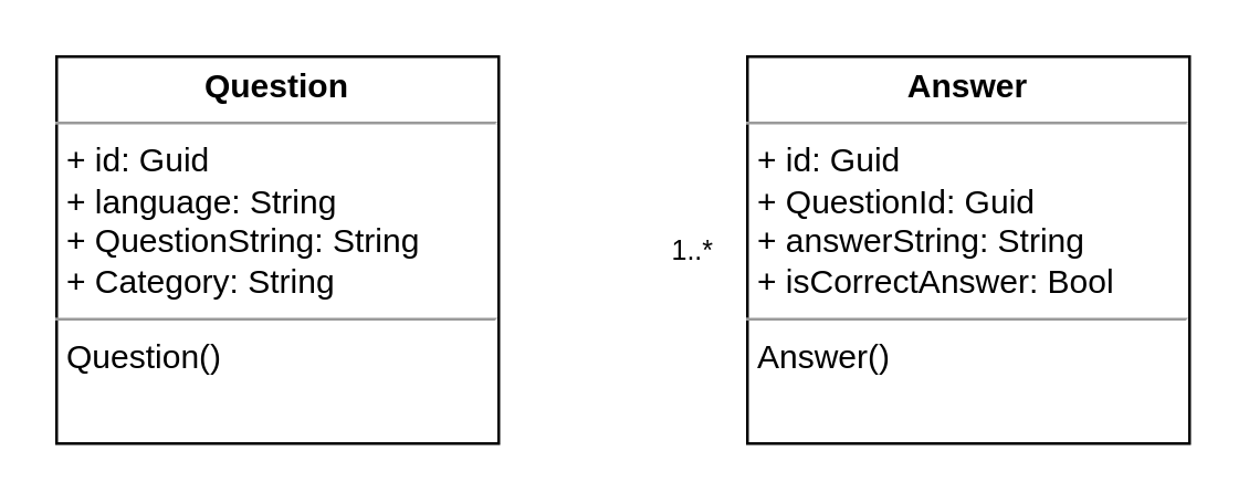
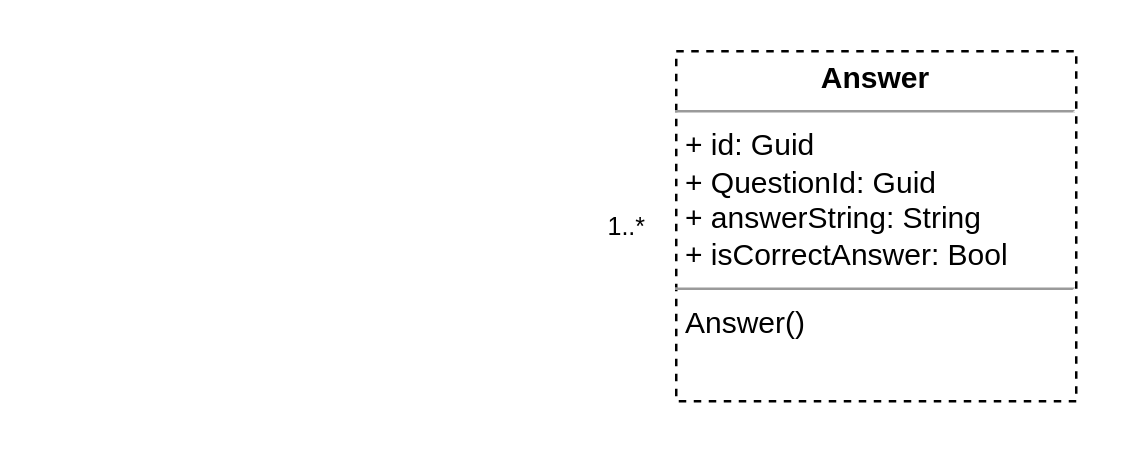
- <mxCell id="2" value="&lt;p style=&quot;margin:0px;margin-top:4px;text-align:center;&quot;&gt;&lt;b&gt;Question&lt;/b&gt;&lt;/p&gt;&lt;hr size=&quot;1&quot;&gt;&lt;p style=&quot;margin:0px;margin-left:4px;&quot;&gt;+ id: Guid&lt;/p&gt;&lt;p style=&quot;margin:0px;margin-left:4px;&quot;&gt;+ language: String&lt;br&gt;&lt;/p&gt;&lt;p style=&quot;margin:0px;margin-left:4px;&quot;&gt;+ QuestionString: String&lt;br&gt;&lt;/p&gt;&lt;p style=&quot;margin:0px;margin-left:4px;&quot;&gt;+ Category: String&lt;br&gt;&lt;/p&gt;&lt;hr size=&quot;1&quot;&gt;&lt;p style=&quot;margin:0px;margin-left:4px;&quot;&gt;Question()&amp;nbsp;&lt;/p&gt;" style="verticalAlign=top;align=left;overflow=fill;fontSize=12;fontFamily=Helvetica;html=1;" vertex="1" parent="1"><mxGeometry x="20" y="20" width="160" height="140" as="geometry" /></mxCell>
- <mxCell id="3" value="&lt;p style=&quot;margin:0px;margin-top:4px;text-align:center;&quot;&gt;&lt;b&gt;Answer&lt;/b&gt;&lt;/p&gt;&lt;hr size=&quot;1&quot;&gt;&lt;p style=&quot;margin:0px;margin-left:4px;&quot;&gt;+ id: Guid&lt;br style=&quot;border-color: var(--border-color);&quot;&gt;+ QuestionId: Guid&lt;br style=&quot;border-color: var(--border-color);&quot;&gt;+ answerString: String&lt;br style=&quot;border-color: var(--border-color);&quot;&gt;+ isCorrectAnswer: Bool&lt;br&gt;&lt;/p&gt;&lt;hr size=&quot;1&quot;&gt;&lt;p style=&quot;margin:0px;margin-left:4px;&quot;&gt;Answer()&amp;nbsp;&lt;/p&gt;" style="verticalAlign=top;align=left;overflow=fill;fontSize=12;fontFamily=Helvetica;html=1;" vertex="1" parent="1"><mxGeometry x="270" y="20" width="160" height="140" as="geometry" /></mxCell>
+ <mxCell id="3" value="&lt;p style=&quot;margin:0px;margin-top:4px;text-align:center;&quot;&gt;&lt;b&gt;Answer&lt;/b&gt;&lt;/p&gt;&lt;hr size=&quot;1&quot;&gt;&lt;p style=&quot;margin:0px;margin-left:4px;&quot;&gt;+ id: Guid&lt;br style=&quot;border-color: var(--border-color);&quot;&gt;+ QuestionId: Guid&lt;br style=&quot;border-color: var(--border-color);&quot;&gt;+ answerString: String&lt;br style=&quot;border-color: var(--border-color);&quot;&gt;+ isCorrectAnswer: Bool&lt;br&gt;&lt;/p&gt;&lt;hr size=&quot;1&quot;&gt;&lt;p style=&quot;margin:0px;margin-left:4px;&quot;&gt;Answer()&amp;nbsp;&lt;/p&gt;" style="verticalAlign=top;align=left;overflow=fill;fontSize=12;fontFamily=Helvetica;html=1;dashed=1;" vertex="1" parent="1"><mxGeometry x="270" y="20" width="160" height="140" as="geometry" /></mxCell>
